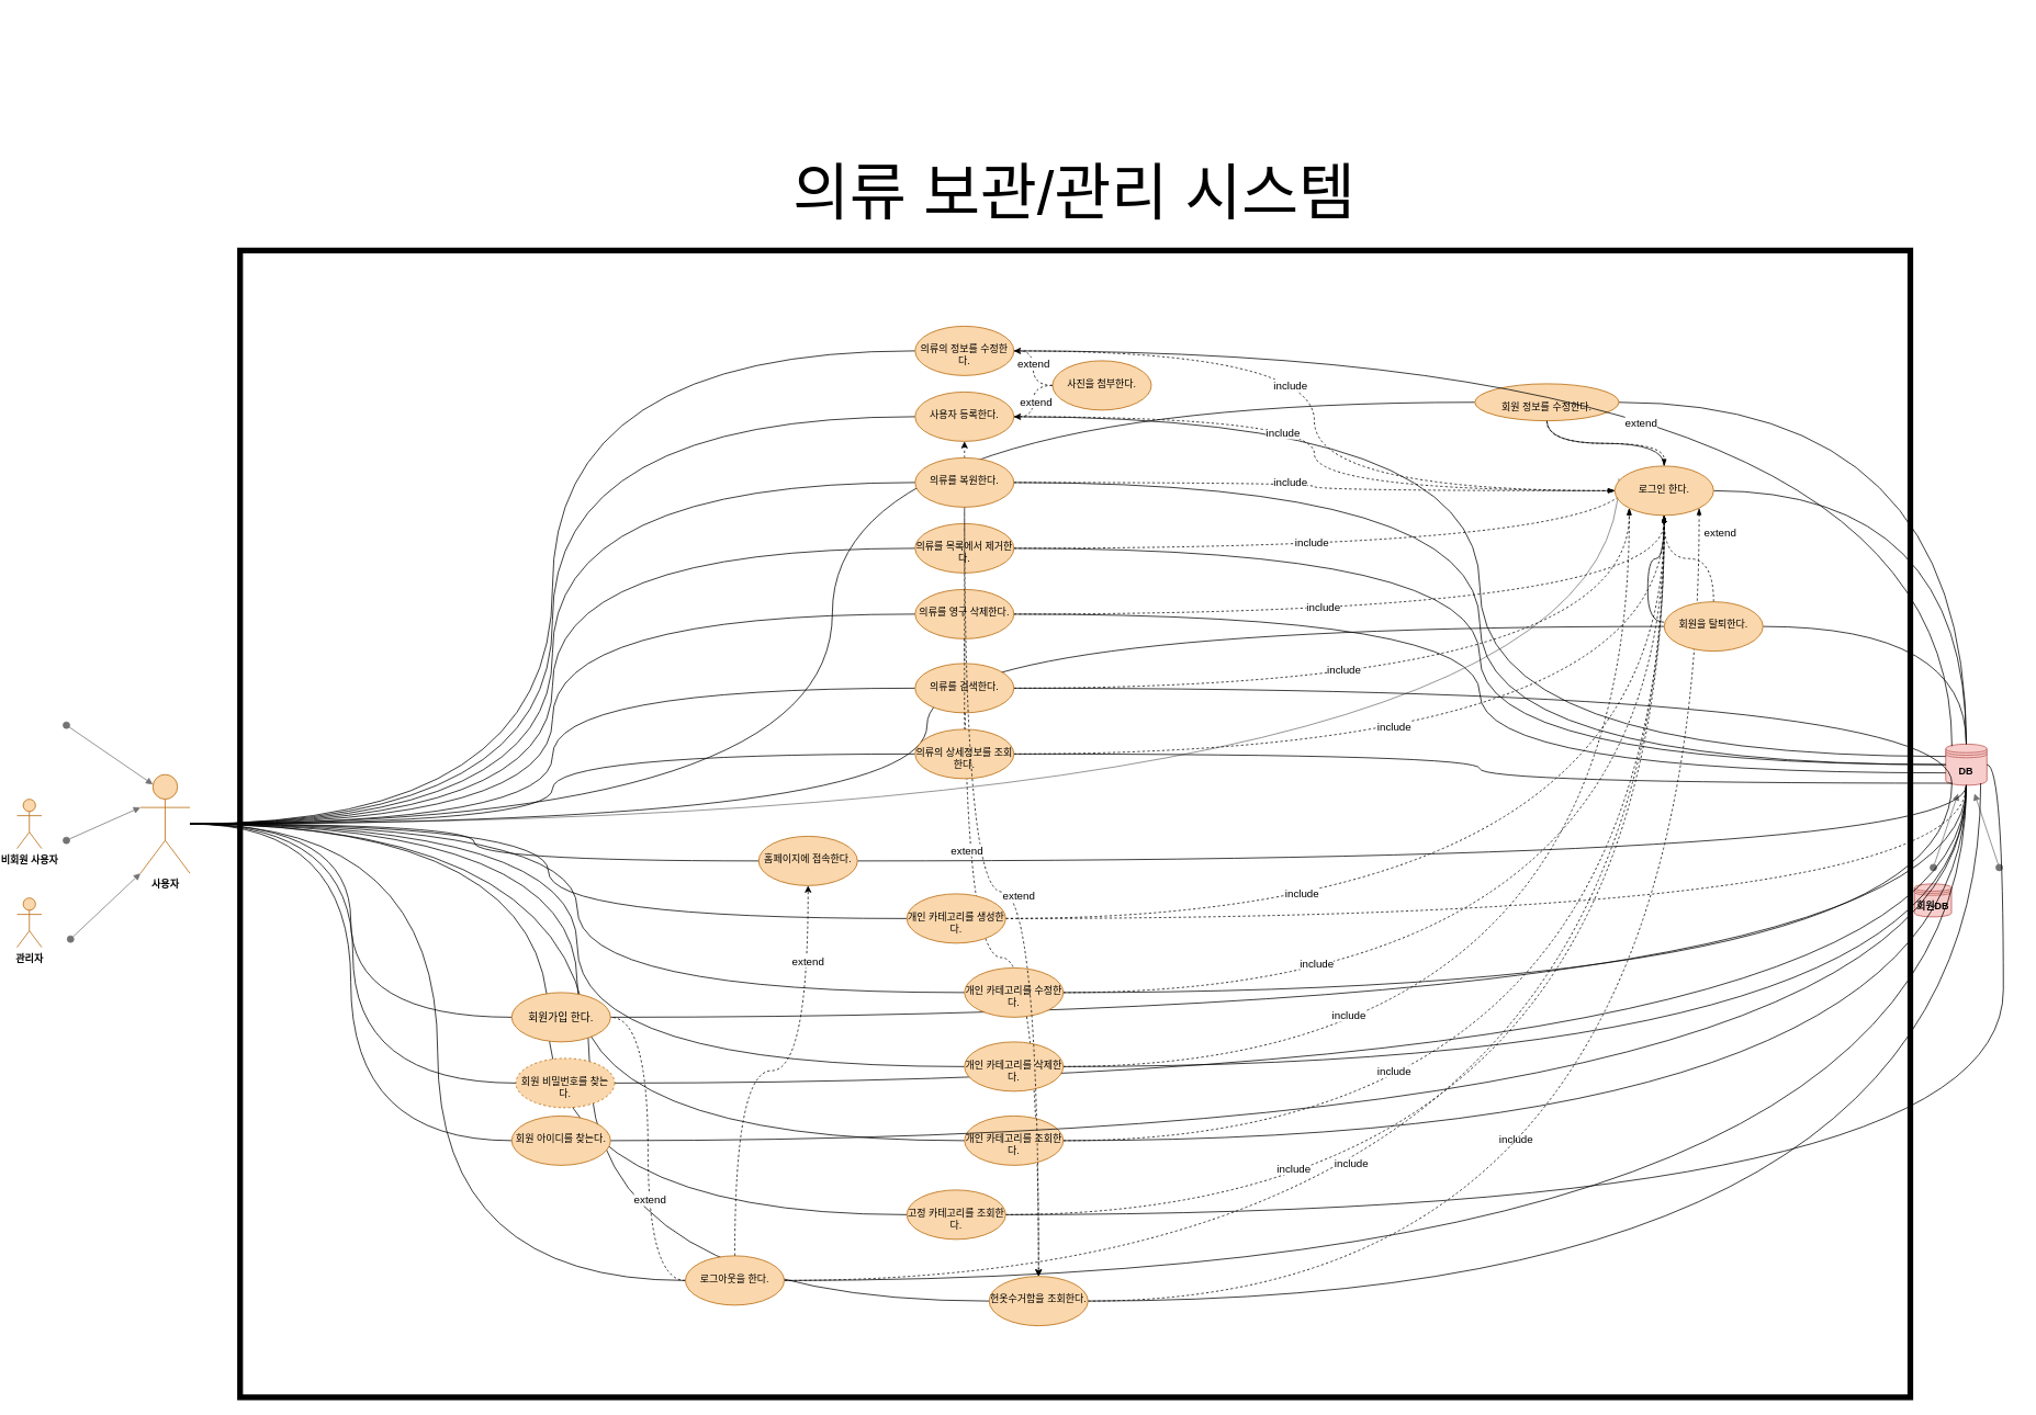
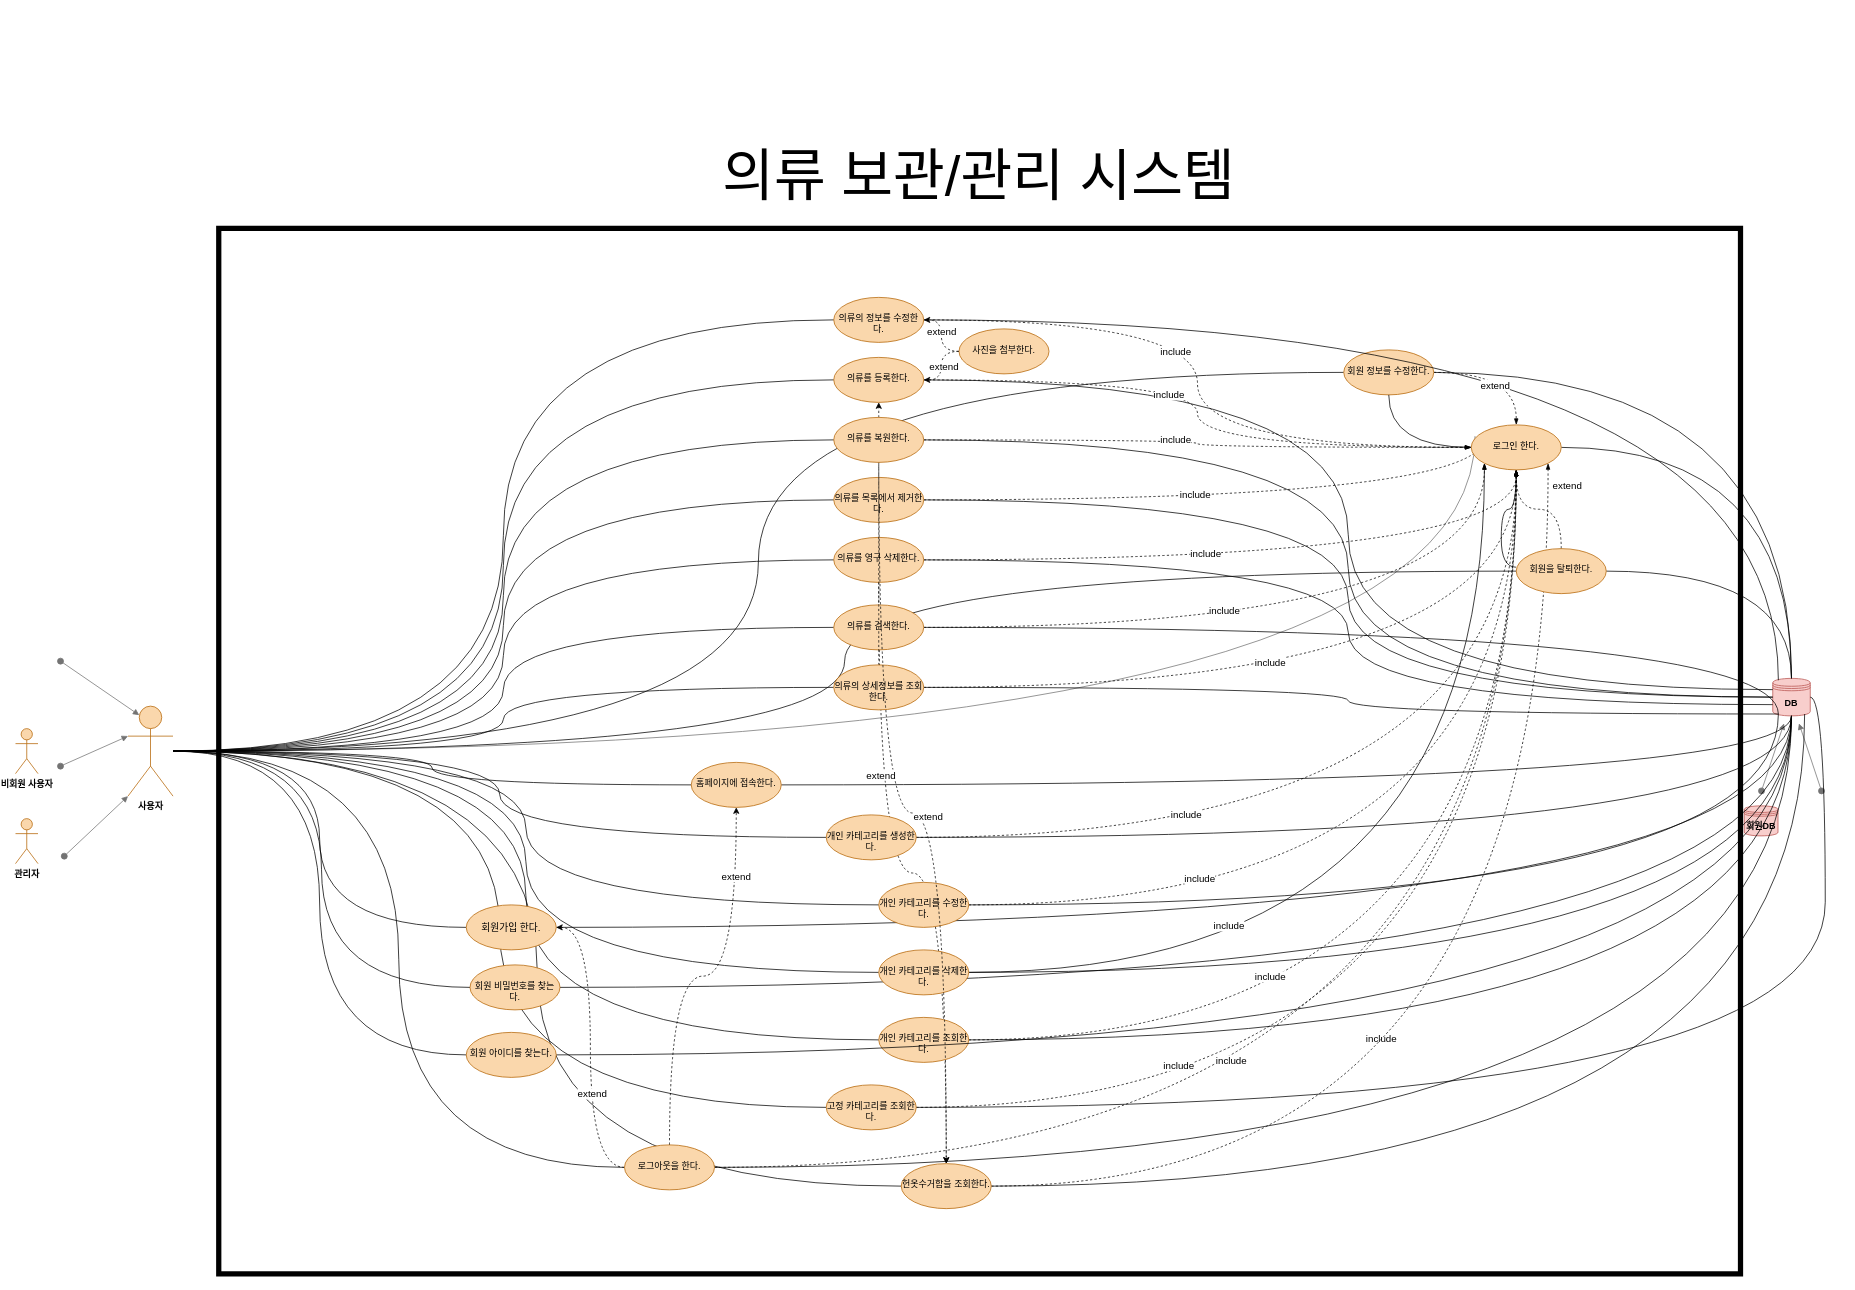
- <mxCell id="45" value="&lt;br&gt;회원 정보를 수정한다." style="ellipse;whiteSpace=wrap;html=1;verticalAlign=top;fillColor=#fad7ac;strokeColor=#b46504;rounded=0;sketch=0;align=center;" parent="1" vertex="1"><mxGeometry x="1791" y="466" width="175" height="45" as="geometry" /></mxCell>
+ <mxCell id="45" value="&lt;br&gt;회원 정보를 수정한다." style="ellipse;whiteSpace=wrap;html=1;verticalAlign=top;fillColor=#fad7ac;strokeColor=#b46504;rounded=0;sketch=0;align=center;" parent="1" vertex="1"><mxGeometry x="1791" y="466" width="120" height="60" as="geometry" /></mxCell>
- <mxCell id="98" value="&lt;br&gt;사용자 등록한다." style="ellipse;whiteSpace=wrap;html=1;verticalAlign=top;fillColor=#fad7ac;strokeColor=#b46504;rounded=0;sketch=0;align=center;" parent="1" vertex="1"><mxGeometry x="1111" y="476" width="120" height="60" as="geometry" /></mxCell>
+ <mxCell id="98" value="&lt;br&gt;의류를 등록한다." style="ellipse;whiteSpace=wrap;html=1;verticalAlign=top;fillColor=#fad7ac;strokeColor=#b46504;rounded=0;sketch=0;align=center;" parent="1" vertex="1"><mxGeometry x="1111" y="476" width="120" height="60" as="geometry" /></mxCell>
- <mxCell id="76" style="edgeStyle=orthogonalEdgeStyle;curved=1;sketch=0;orthogonalLoop=1;jettySize=auto;html=1;fontSize=13;fontColor=#000000;endArrow=none;endFill=0;strokeColor=default;fillColor=#B2C9AB;dashed=1;" parent="1" source="78" target="29" edge="1"><mxGeometry relative="1" as="geometry" /></mxCell>
+ <mxCell id="76" style="edgeStyle=orthogonalEdgeStyle;curved=1;sketch=0;orthogonalLoop=1;jettySize=auto;html=1;fontSize=13;fontColor=#000000;endArrow=none;endFill=0;strokeColor=default;fillColor=#B2C9AB;" parent="1" source="78" target="29" edge="1"><mxGeometry relative="1" as="geometry" /></mxCell>
- <mxCell id="71" style="edgeStyle=orthogonalEdgeStyle;curved=1;sketch=0;orthogonalLoop=1;jettySize=auto;html=1;entryX=0;entryY=1;entryDx=0;entryDy=0;dashed=1;fontSize=13;fontColor=#000000;endArrow=blockThin;endFill=1;strokeColor=default;fillColor=#B2C9AB;" parent="1" source="72" target="95" edge="1"><mxGeometry relative="1" as="geometry" /></mxCell>
+ <mxCell id="71" style="edgeStyle=orthogonalEdgeStyle;curved=1;sketch=0;orthogonalLoop=1;jettySize=auto;html=1;entryX=0;entryY=1;entryDx=0;entryDy=0;dashed=0;fontSize=13;fontColor=#000000;endArrow=blockThin;endFill=1;strokeColor=default;fillColor=#B2C9AB;" parent="1" source="72" target="95" edge="1"><mxGeometry relative="1" as="geometry" /></mxCell>
- <mxCell id="39" style="edgeStyle=orthogonalEdgeStyle;curved=1;orthogonalLoop=1;jettySize=auto;html=1;entryX=1;entryY=0.5;entryDx=0;entryDy=0;dashed=1;endArrow=none;" edge="1" parent="1" source="40" target="34"><mxGeometry relative="1" as="geometry" /></mxCell>
+ <mxCell id="39" style="edgeStyle=orthogonalEdgeStyle;curved=1;orthogonalLoop=1;jettySize=auto;html=1;entryX=1;entryY=0.5;entryDx=0;entryDy=0;dashed=1;" edge="1" parent="1" source="40" target="34"><mxGeometry relative="1" as="geometry" /></mxCell>
- <mxCell id="42" value="&lt;br&gt;회원 비밀번호를 찾는다." style="ellipse;whiteSpace=wrap;html=1;verticalAlign=top;fillColor=#fad7ac;strokeColor=#b46504;rounded=0;sketch=0;align=center;dashed=1;" parent="1" vertex="1"><mxGeometry x="626" y="1286" width="120" height="60" as="geometry" /></mxCell>
+ <mxCell id="42" value="&lt;br&gt;회원 비밀번호를 찾는다." style="ellipse;whiteSpace=wrap;html=1;verticalAlign=top;fillColor=#fad7ac;strokeColor=#b46504;rounded=0;sketch=0;align=center;" parent="1" vertex="1"><mxGeometry x="626" y="1286" width="120" height="60" as="geometry" /></mxCell>
- <mxCell id="91" value="&lt;br&gt;회원 아이디를 찾는다." style="ellipse;whiteSpace=wrap;html=1;verticalAlign=top;fillColor=#fad7ac;strokeColor=#b46504;rounded=0;sketch=0;align=center;" parent="1" vertex="1"><mxGeometry x="621" y="1356" width="120" height="60" as="geometry" /></mxCell>
+ <mxCell id="91" value="&lt;br&gt;회원 아이디를 찾는다." style="ellipse;whiteSpace=wrap;html=1;verticalAlign=top;fillColor=#fad7ac;strokeColor=#b46504;rounded=0;sketch=0;align=center;" parent="1" vertex="1"><mxGeometry x="621" y="1376" width="120" height="60" as="geometry" /></mxCell>
